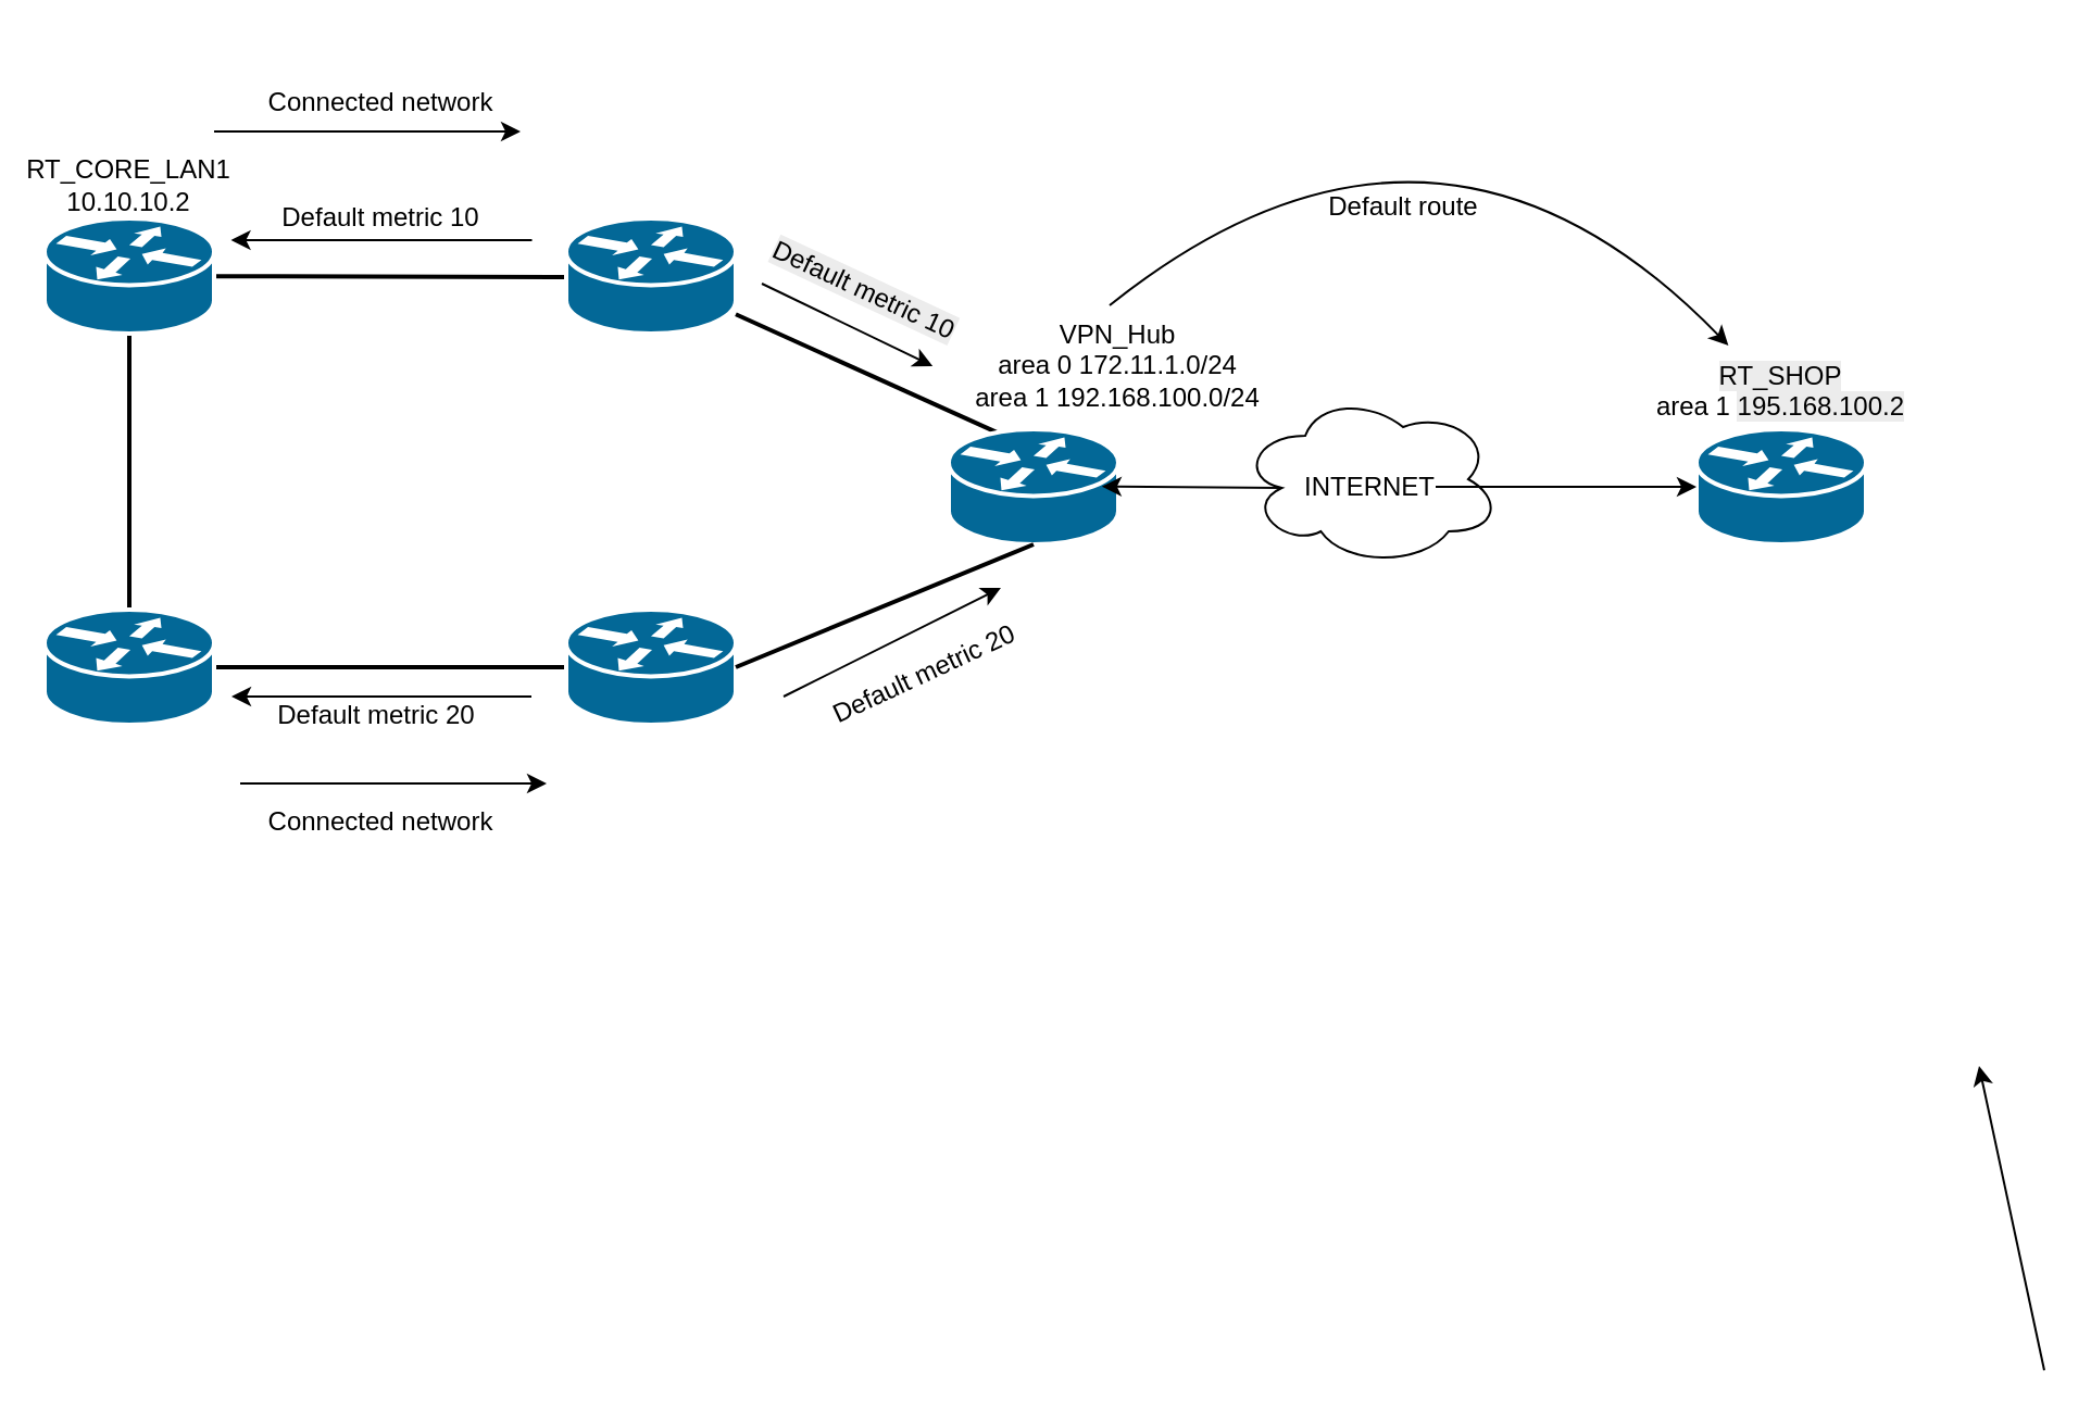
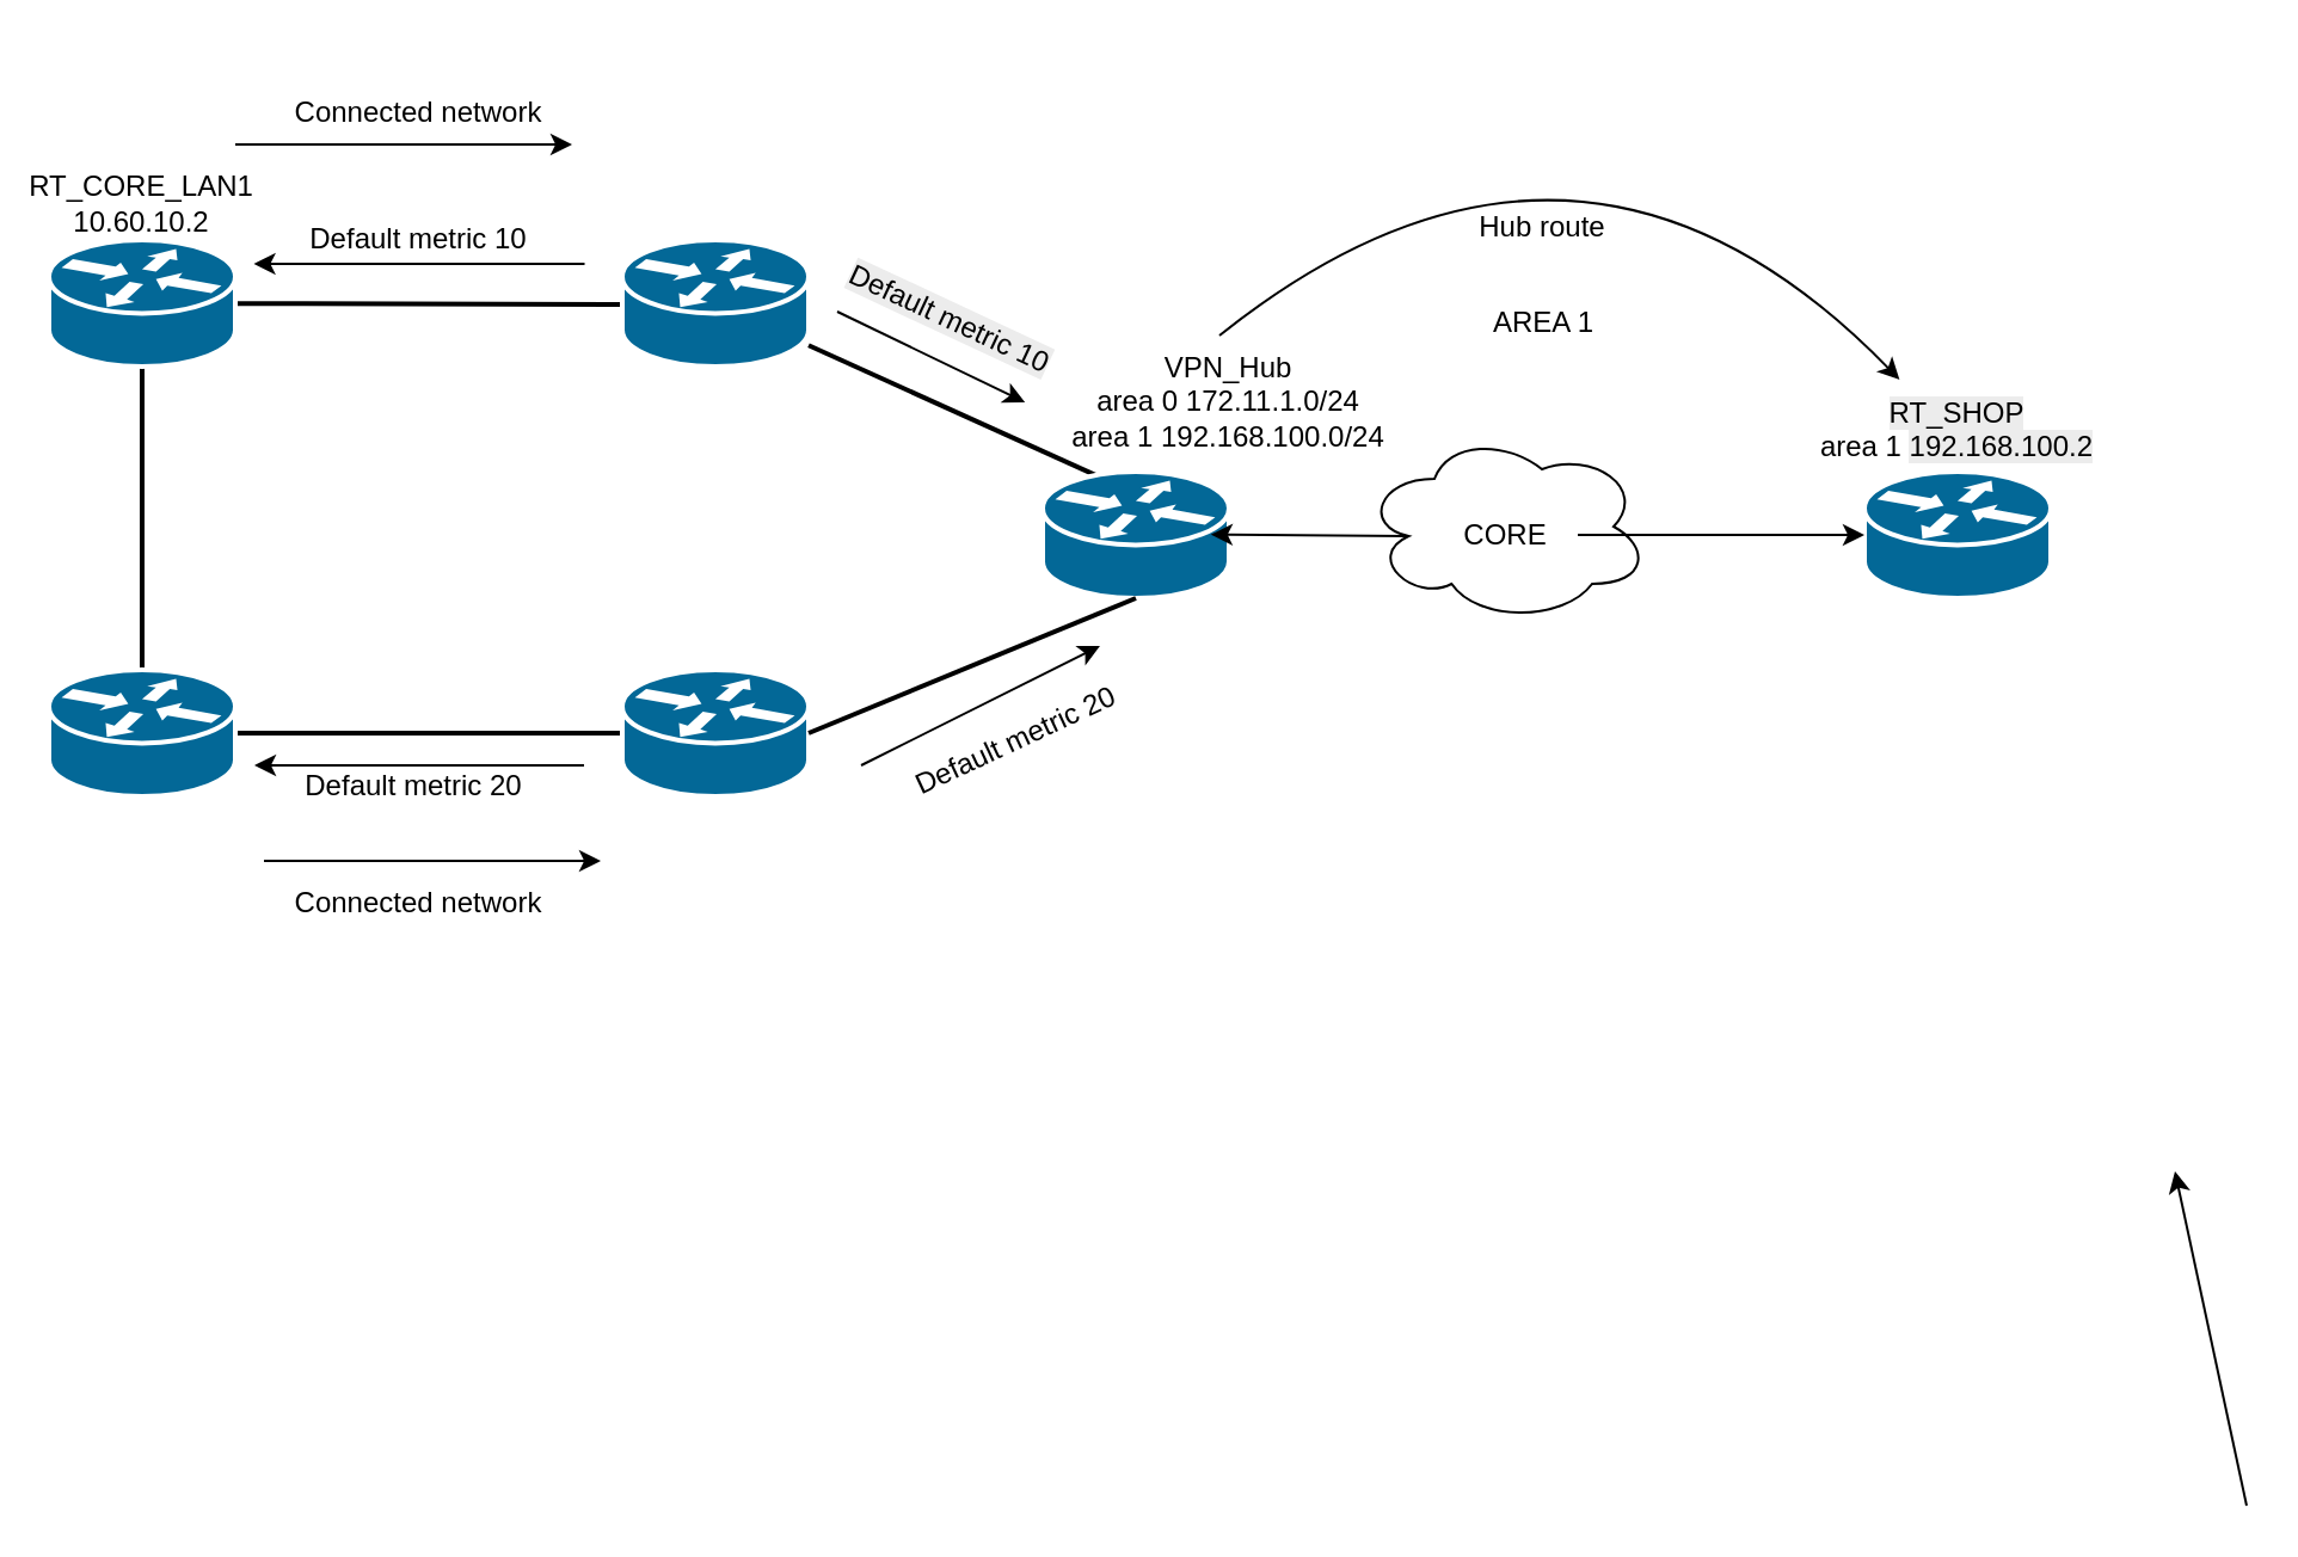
- <mxCell id="12" value="RT_CORE_LAN1 10.10.10.2" style="text;html=1;align=center;verticalAlign=middle;whiteSpace=wrap;rounded=0;" parent="1" vertex="1"><mxGeometry x="29" y="70" width="60" height="30" as="geometry" /></mxCell>
+ <mxCell id="12" value="RT_CORE_LAN1 10.60.10.2" style="text;html=1;align=center;verticalAlign=middle;whiteSpace=wrap;rounded=0;" parent="1" vertex="1"><mxGeometry x="29" y="70" width="60" height="30" as="geometry" /></mxCell>
- <mxCell id="34" value="Default route" style="text;strokeColor=none;align=center;fillColor=none;html=1;verticalAlign=middle;whiteSpace=wrap;rounded=0;" vertex="1" parent="1"><mxGeometry x="590" y="70" width="111.39" height="50" as="geometry" /></mxCell>
+ <mxCell id="34" value="Hub route" style="text;strokeColor=none;align=center;fillColor=none;html=1;verticalAlign=middle;whiteSpace=wrap;rounded=0;" vertex="1" parent="1"><mxGeometry x="590" y="70" width="111.39" height="50" as="geometry" /></mxCell>
+ <mxCell id="35" value="AREA 1" style="text;strokeColor=none;align=center;fillColor=none;html=1;verticalAlign=middle;whiteSpace=wrap;rounded=0;" vertex="1" parent="1"><mxGeometry x="615.69" y="120" width="60" height="30" as="geometry" /></mxCell>
- <mxCell id="25" value="&lt;div style=&quot;&quot;&gt;&lt;span style=&quot;background-color: light-dark(rgb(236, 236, 236), rgb(34, 34, 34)); color: light-dark(rgb(0, 0, 0), rgb(237, 237, 237));&quot;&gt;RT_SHOP&lt;/span&gt;&lt;/div&gt;&lt;div&gt;&lt;div style=&quot;&quot;&gt;area 1&amp;nbsp;&lt;span style=&quot;background-color: light-dark(rgb(236, 236, 236), rgb(34, 34, 34)); color: light-dark(rgb(0, 0, 0), rgb(237, 237, 237));&quot;&gt;195.168.100.2&lt;/span&gt;&lt;/div&gt;&lt;/div&gt;" style="text;whiteSpace=wrap;html=1;align=center;" vertex="1" parent="1"><mxGeometry x="759" y="158.5" width="120" height="50" as="geometry" /></mxCell>
+ <mxCell id="25" value="&lt;div style=&quot;&quot;&gt;&lt;span style=&quot;background-color: light-dark(rgb(236, 236, 236), rgb(34, 34, 34)); color: light-dark(rgb(0, 0, 0), rgb(237, 237, 237));&quot;&gt;RT_SHOP&lt;/span&gt;&lt;/div&gt;&lt;div&gt;&lt;div style=&quot;&quot;&gt;area 1&amp;nbsp;&lt;span style=&quot;background-color: light-dark(rgb(236, 236, 236), rgb(34, 34, 34)); color: light-dark(rgb(0, 0, 0), rgb(237, 237, 237));&quot;&gt;192.168.100.2&lt;/span&gt;&lt;/div&gt;&lt;/div&gt;" style="text;whiteSpace=wrap;html=1;align=center;" vertex="1" parent="1"><mxGeometry x="759" y="158.5" width="120" height="50" as="geometry" /></mxCell>
- <mxCell id="22" value="INTERNET" style="text;strokeColor=none;align=center;fillColor=none;html=1;verticalAlign=middle;whiteSpace=wrap;rounded=0;" vertex="1" parent="1"><mxGeometry x="600" y="208.5" width="60" height="30" as="geometry" /></mxCell>
+ <mxCell id="22" value="CORE" style="text;strokeColor=none;align=center;fillColor=none;html=1;verticalAlign=middle;whiteSpace=wrap;rounded=0;" vertex="1" parent="1"><mxGeometry x="600" y="208.5" width="60" height="30" as="geometry" /></mxCell>
